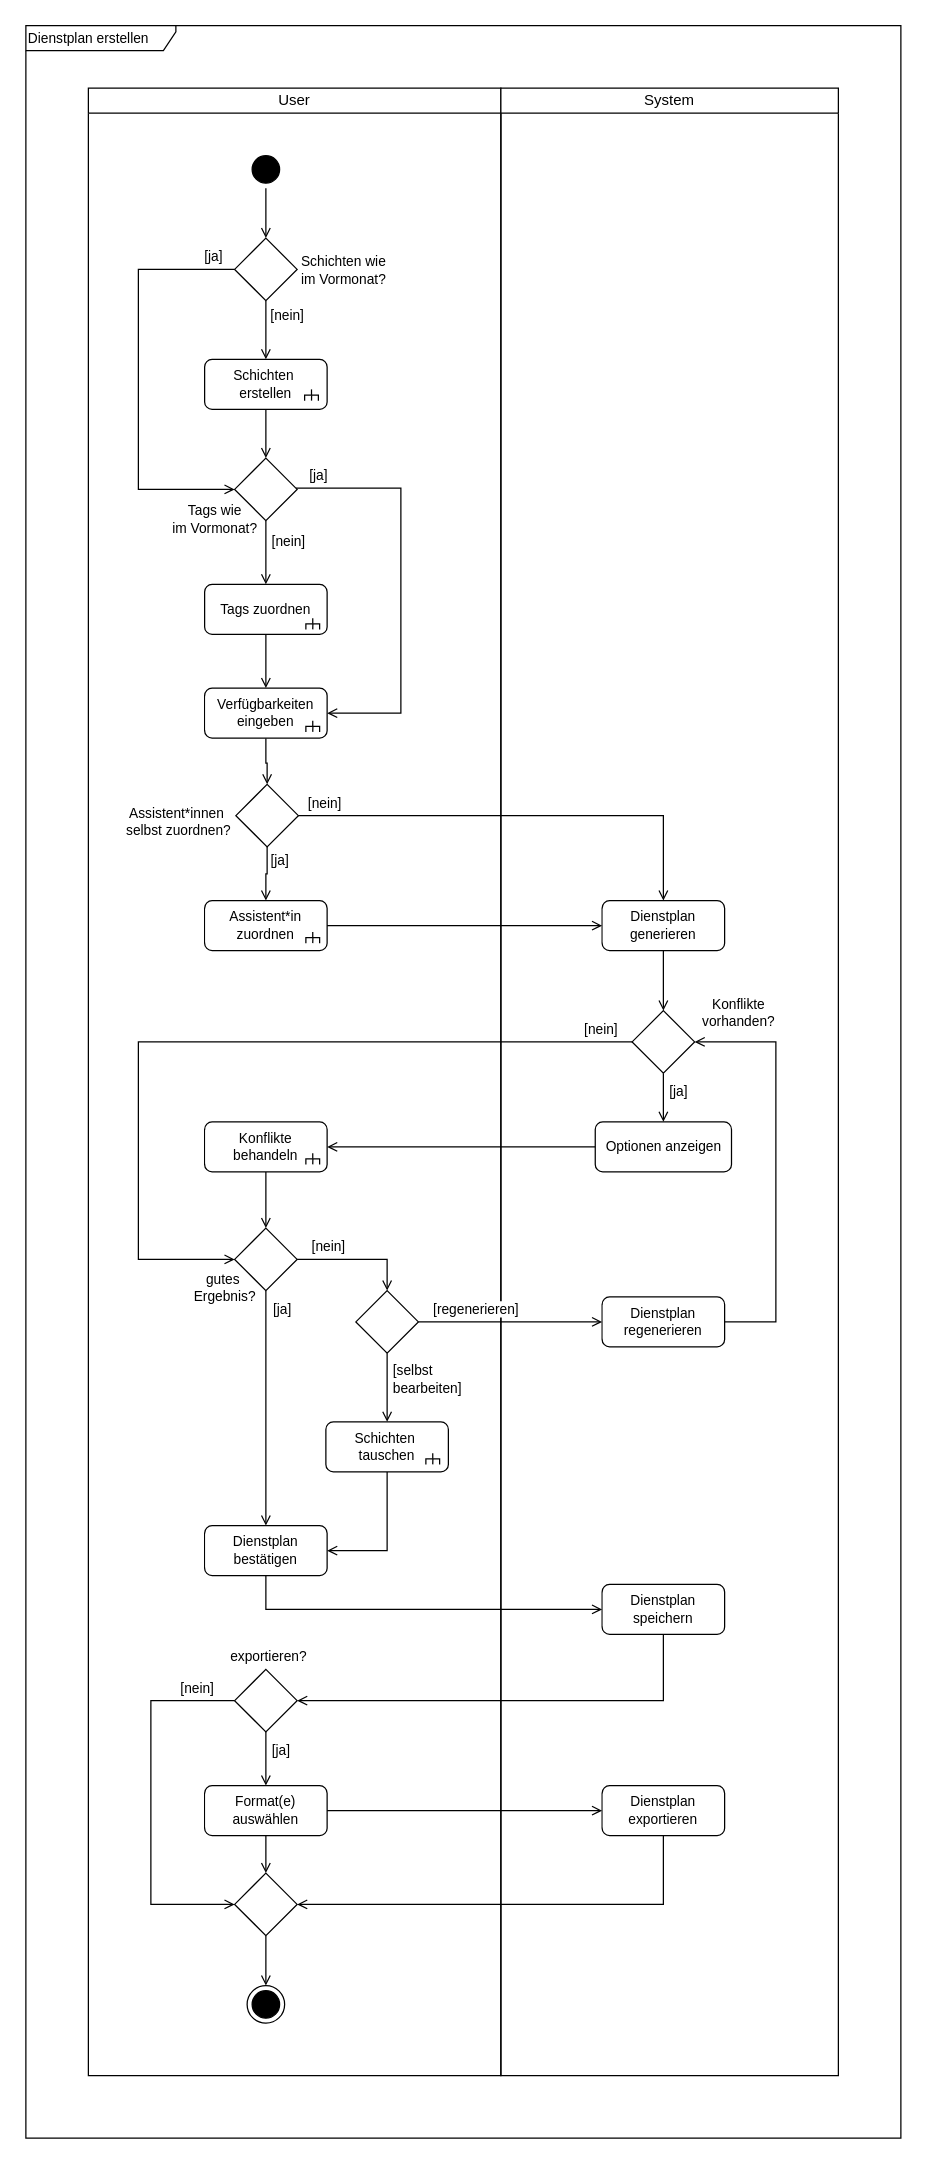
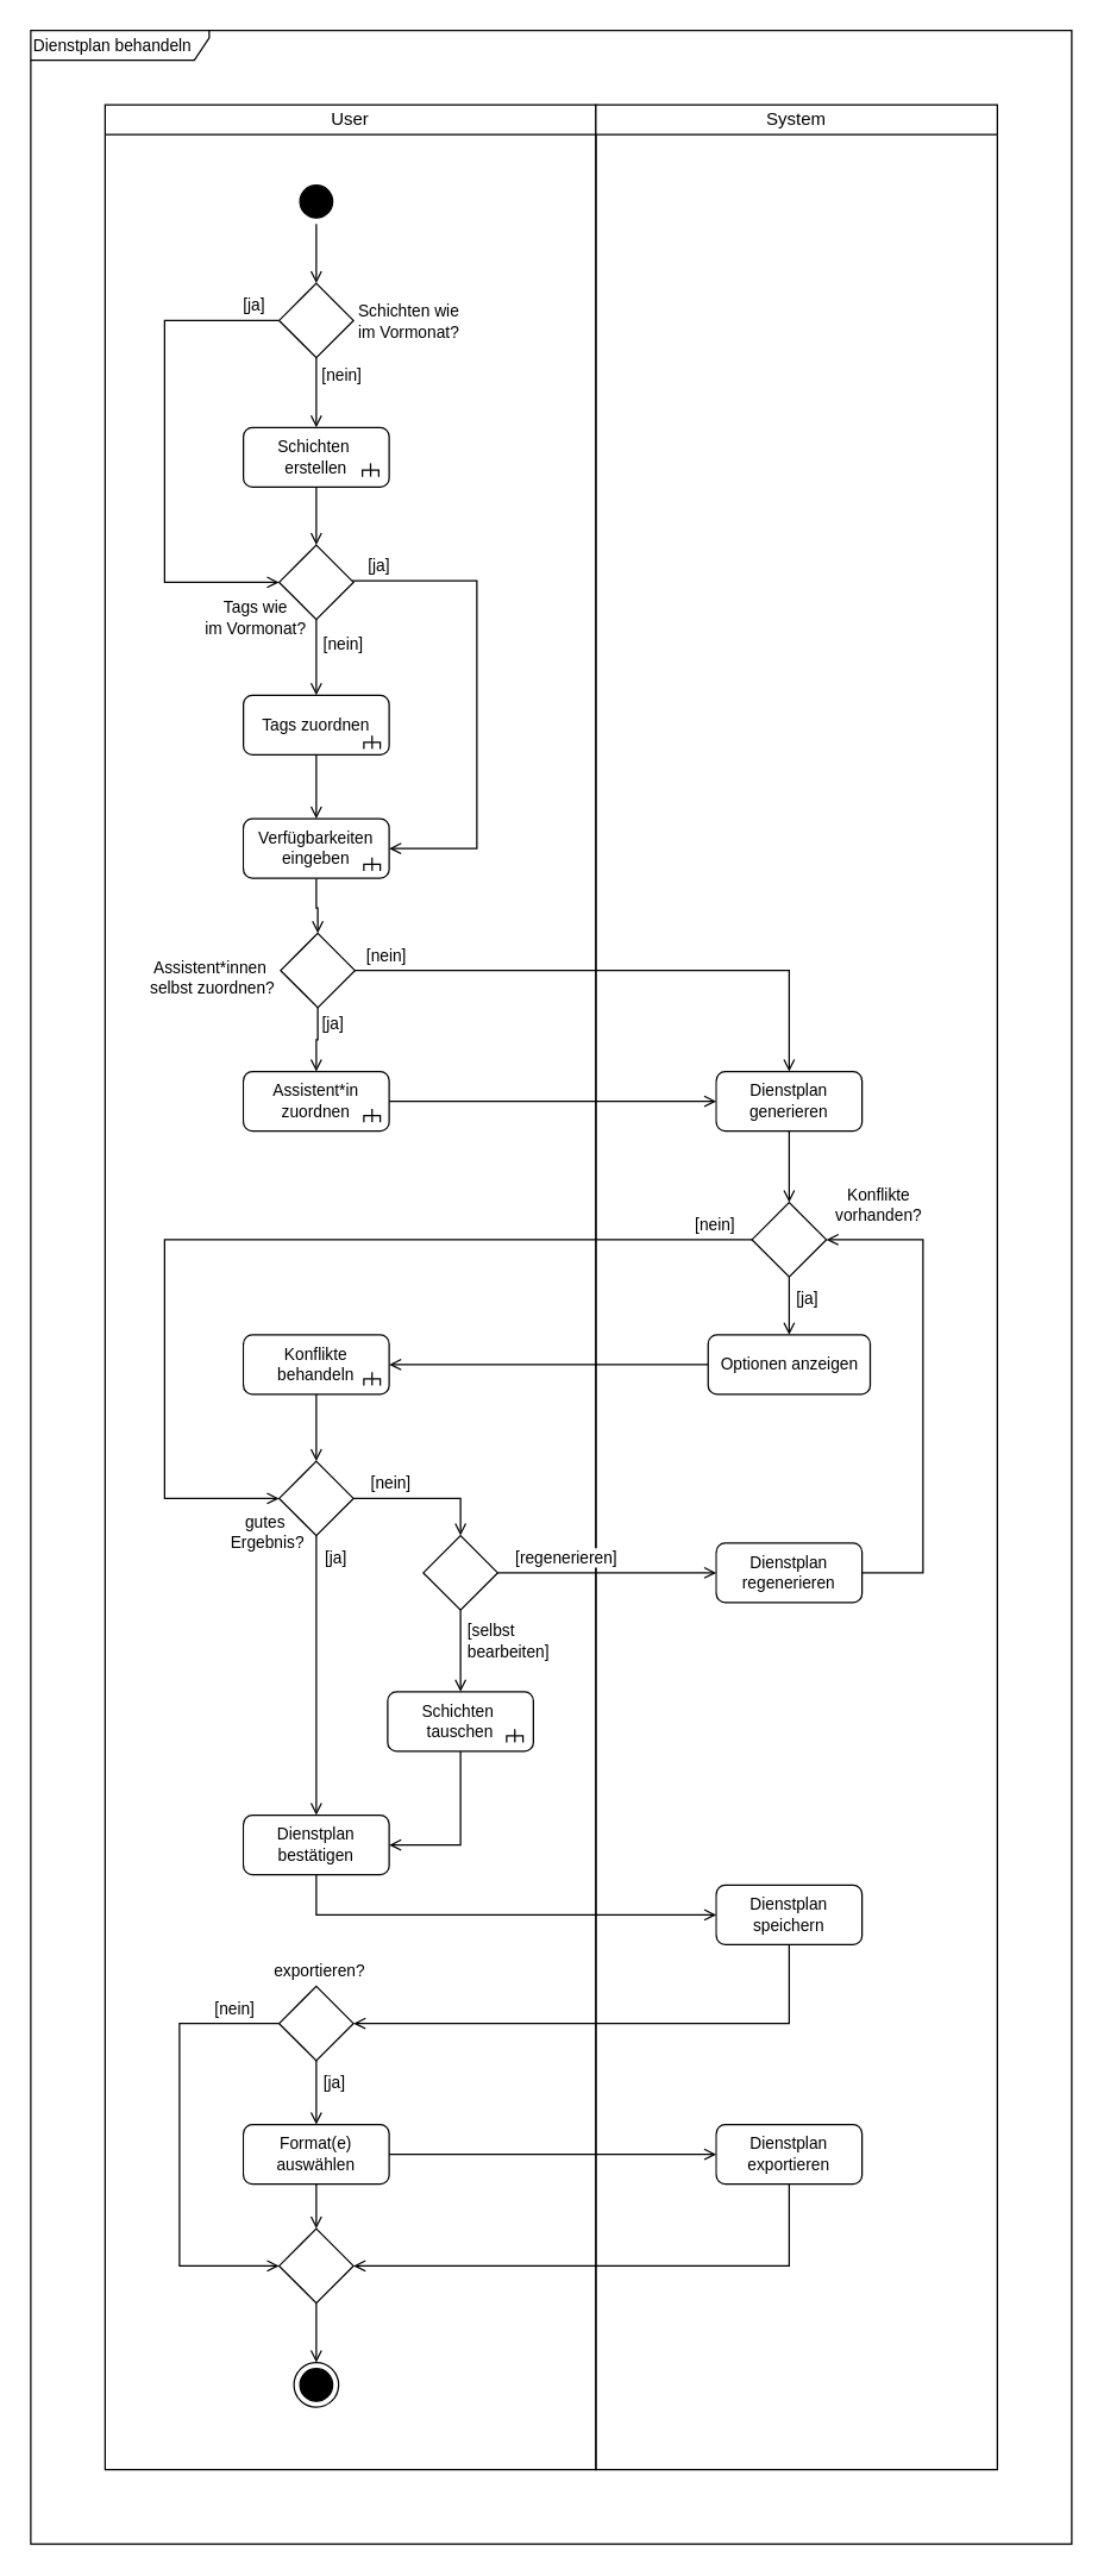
- <mxCell id="89" value="Dienstplan erstellen" style="shape=umlFrame;whiteSpace=wrap;html=1;pointerEvents=0;fontFamily=Helvetica;fontSize=11;fontColor=default;labelBackgroundColor=default;width=120;height=20;align=left;" vertex="1" parent="1"><mxGeometry y="20" width="700" height="1690" as="geometry" x="20" /></mxCell>
+ <mxCell id="89" value="Dienstplan behandeln" style="shape=umlFrame;whiteSpace=wrap;html=1;pointerEvents=0;fontFamily=Helvetica;fontSize=11;fontColor=default;labelBackgroundColor=default;width=120;height=20;align=left;" vertex="1" parent="1"><mxGeometry y="20" width="700" height="1690" as="geometry" x="20" /></mxCell>
